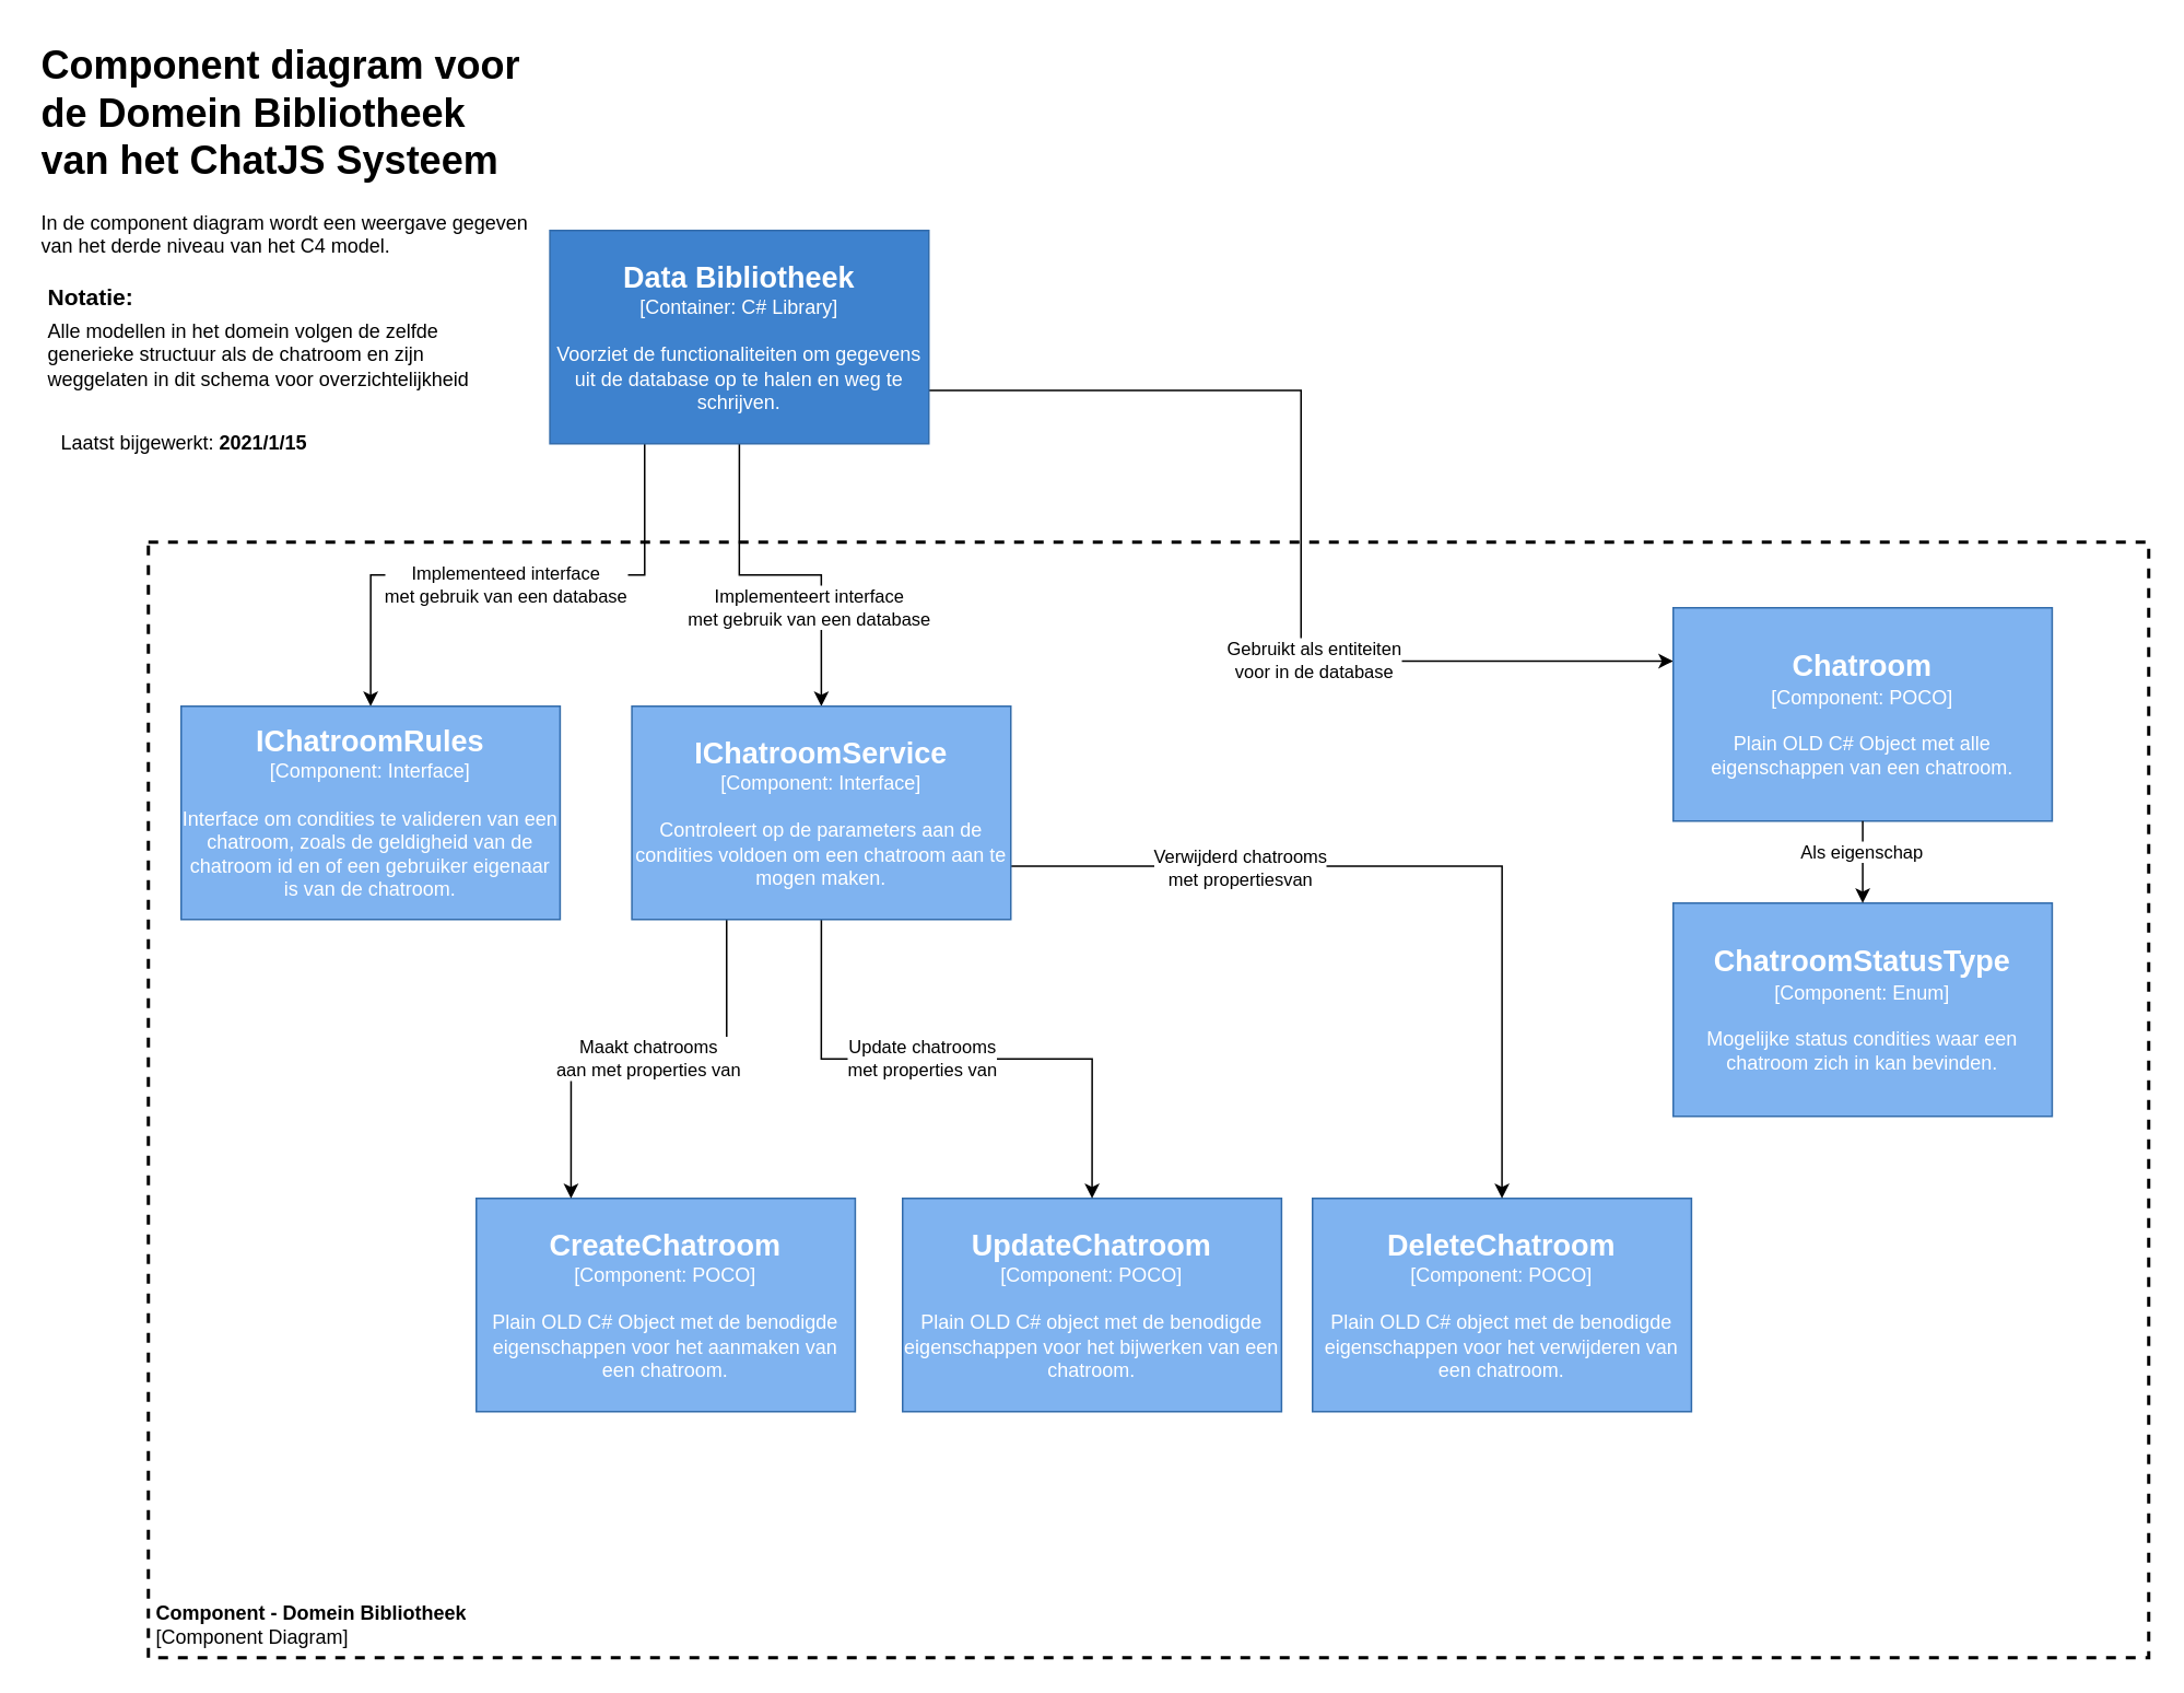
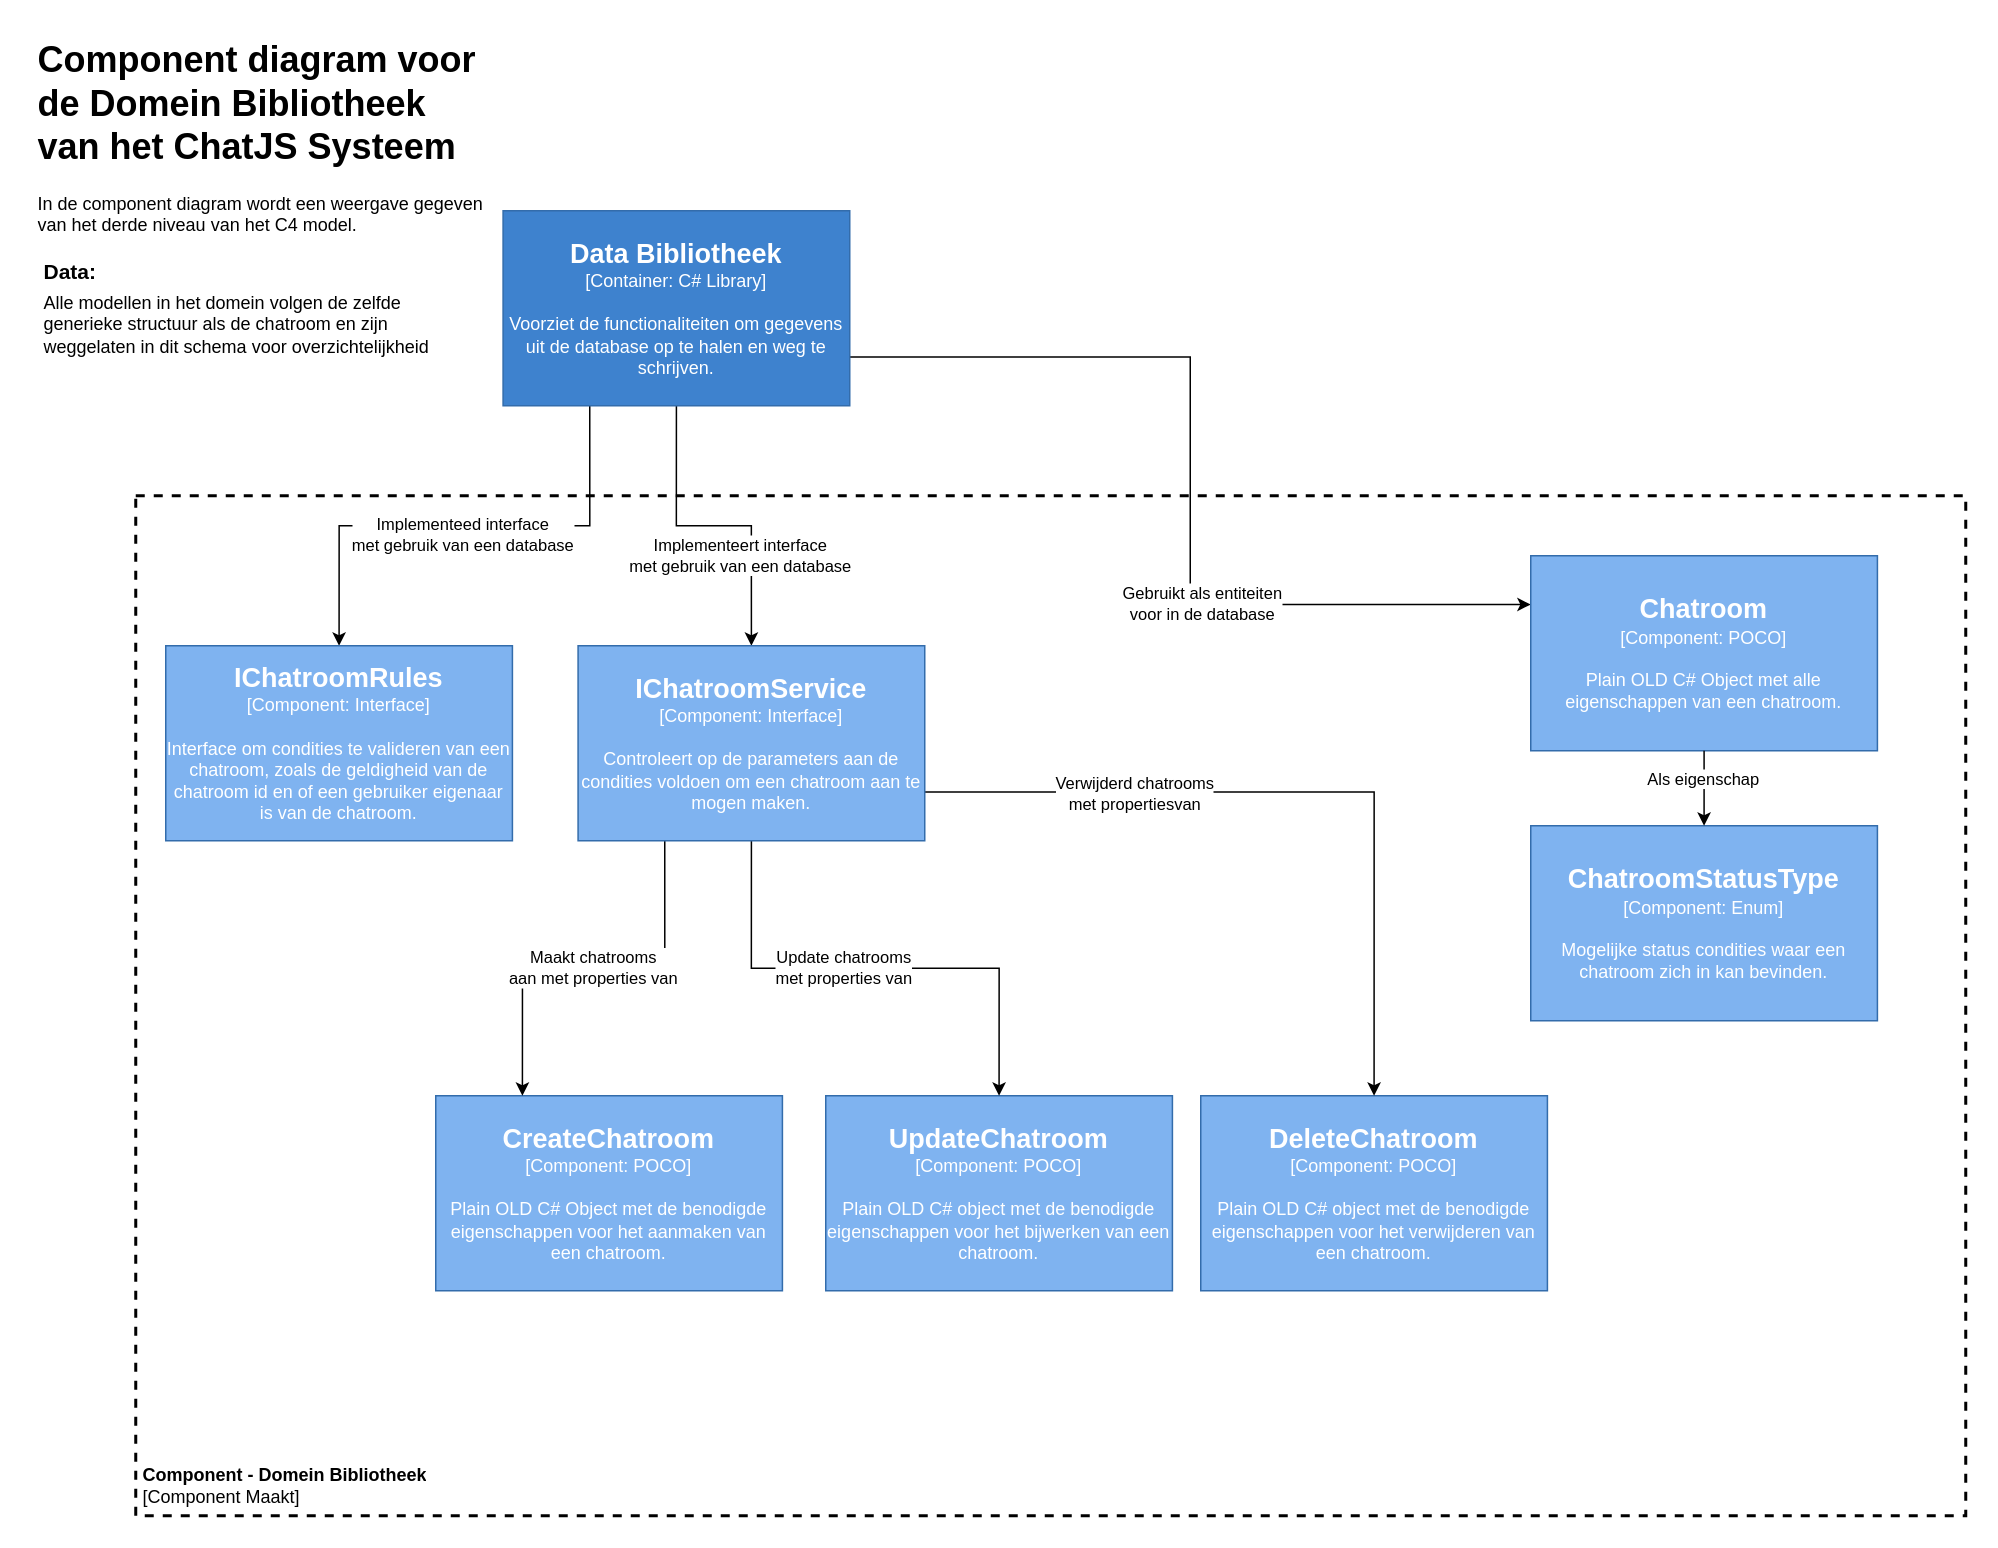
- <mxCell id="6" value="&lt;div style=&quot;font-size: 14px;&quot; align=&quot;left&quot;&gt;&lt;b style=&quot;font-size: 14px;&quot;&gt;Notatie:&lt;/b&gt;&lt;/div&gt;" style="text;html=1;align=left;verticalAlign=middle;resizable=0;points=[];autosize=1;fontSize=14;" vertex="1" parent="1"><mxGeometry x="27.11" y="171" width="70" height="20" as="geometry" /></mxCell>
+ <mxCell id="6" value="&lt;div style=&quot;font-size: 14px;&quot; align=&quot;left&quot;&gt;&lt;b style=&quot;font-size: 14px;&quot;&gt;Data:&lt;/b&gt;&lt;/div&gt;" style="text;html=1;align=left;verticalAlign=middle;resizable=0;points=[];autosize=1;fontSize=14;" vertex="1" parent="1"><mxGeometry x="27.11" y="171" width="70" height="20" as="geometry" /></mxCell>
- <mxCell id="4" value="Laatst bijgewerkt: &lt;b&gt;2021/1/15&lt;/b&gt;" style="text;html=1;strokeColor=none;fillColor=none;align=center;verticalAlign=middle;whiteSpace=wrap;rounded=0;" vertex="1" parent="1"><mxGeometry x="27.11" y="260" width="170" height="20" as="geometry" /></mxCell>
- <mxCell id="2" value="&lt;div&gt;&lt;font style=&quot;font-size: 12px&quot;&gt;&lt;b&gt;Component - Domein Bibliotheek&lt;br&gt;&lt;/b&gt;&lt;/font&gt;&lt;/div&gt;&lt;font style=&quot;font-size: 12px&quot;&gt;[Component Diagram]&lt;/font&gt;" style="text;html=1;fillColor=none;spacing=5;spacingTop=-20;whiteSpace=wrap;overflow=hidden;rounded=0;dashed=1;verticalAlign=bottom;strokeColor=#000000;strokeWidth=2;" vertex="1" parent="1"><mxGeometry x="90" y="330" width="1220" height="680" as="geometry" /></mxCell>
+ <mxCell id="2" value="&lt;div&gt;&lt;font style=&quot;font-size: 12px&quot;&gt;&lt;b&gt;Component - Domein Bibliotheek&lt;br&gt;&lt;/b&gt;&lt;/font&gt;&lt;/div&gt;&lt;font style=&quot;font-size: 12px&quot;&gt;[Component Maakt]&lt;/font&gt;" style="text;html=1;fillColor=none;spacing=5;spacingTop=-20;whiteSpace=wrap;overflow=hidden;rounded=0;dashed=1;verticalAlign=bottom;strokeColor=#000000;strokeWidth=2;" vertex="1" parent="1"><mxGeometry x="90" y="330" width="1220" height="680" as="geometry" /></mxCell>
